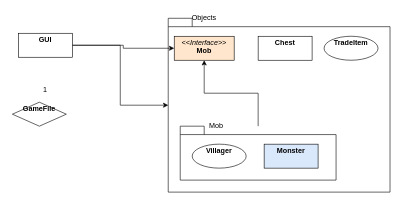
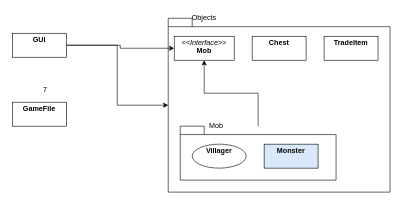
- <mxCell id="10" value="&lt;p style=&quot;margin: 4px 0px 0px&quot;&gt;&lt;b&gt;GUI&lt;/b&gt;&lt;/p&gt;" style="verticalAlign=top;align=center;overflow=fill;fontSize=12;fontFamily=Helvetica;html=1;rounded=0;shadow=0;comic=0;labelBackgroundColor=none;strokeColor=#000000;strokeWidth=1;fillColor=#ffffff;" vertex="1" parent="1"><mxGeometry x="30" y="55" width="90" height="40" as="geometry" /></mxCell>
+ <mxCell id="10" value="&lt;p style=&quot;margin: 4px 0px 0px&quot;&gt;&lt;b&gt;GUI&lt;/b&gt;&lt;/p&gt;" style="verticalAlign=top;align=center;overflow=fill;fontSize=12;fontFamily=Helvetica;html=1;rounded=0;shadow=0;comic=0;labelBackgroundColor=none;strokeColor=#000000;strokeWidth=1;fillColor=#ffffff;" vertex="1" parent="1"><mxGeometry x="20" y="55" width="90" height="40" as="geometry" /></mxCell>
- <mxCell id="4" value="&lt;p style=&quot;margin: 0px ; margin-top: 4px ; text-align: center&quot;&gt;&lt;i&gt;&amp;lt;&amp;lt;Interface&amp;gt;&amp;gt;&lt;/i&gt;&lt;br&gt;&lt;b&gt;Mob&lt;/b&gt;&lt;/p&gt;" style="verticalAlign=top;align=left;overflow=fill;fontSize=12;fontFamily=Helvetica;html=1;rounded=0;shadow=0;comic=0;labelBackgroundColor=none;strokeColor=#000000;strokeWidth=1;fillColor=#ffe6cc;" vertex="1" parent="1"><mxGeometry x="290" y="60" width="100" height="40" as="geometry" /></mxCell>
+ <mxCell id="4" value="&lt;p style=&quot;margin: 0px ; margin-top: 4px ; text-align: center&quot;&gt;&lt;i&gt;&amp;lt;&amp;lt;Interface&amp;gt;&amp;gt;&lt;/i&gt;&lt;br&gt;&lt;b&gt;Mob&lt;/b&gt;&lt;/p&gt;" style="verticalAlign=top;align=left;overflow=fill;fontSize=12;fontFamily=Helvetica;html=1;rounded=0;shadow=0;comic=0;labelBackgroundColor=none;strokeColor=#000000;strokeWidth=1;fillColor=#ffffff;" vertex="1" parent="1"><mxGeometry x="290" y="60" width="100" height="40" as="geometry" /></mxCell>
- <mxCell id="5" value="&lt;p style=&quot;margin: 4px 0px 0px&quot;&gt;&lt;b&gt;Chest&lt;/b&gt;&lt;/p&gt;" style="verticalAlign=top;align=center;overflow=fill;fontSize=12;fontFamily=Helvetica;html=1;rounded=0;shadow=0;comic=0;labelBackgroundColor=none;strokeColor=#000000;strokeWidth=1;fillColor=#ffffff;" vertex="1" parent="1"><mxGeometry x="430" y="60" width="90" height="40" as="geometry" /></mxCell>
+ <mxCell id="5" value="&lt;p style=&quot;margin: 4px 0px 0px&quot;&gt;&lt;b&gt;Chest&lt;/b&gt;&lt;/p&gt;" style="verticalAlign=top;align=center;overflow=fill;fontSize=12;fontFamily=Helvetica;html=1;rounded=0;shadow=0;comic=0;labelBackgroundColor=none;strokeColor=#000000;strokeWidth=1;fillColor=#ffffff;" vertex="1" parent="1"><mxGeometry x="420" y="60" width="90" height="40" as="geometry" /></mxCell>
- <mxCell id="6" value="&lt;p style=&quot;margin: 4px 0px 0px&quot;&gt;&lt;b&gt;TradeItem&lt;/b&gt;&lt;/p&gt;" style="ellipse;verticalAlign=top;align=center;overflow=fill;fontSize=12;fontFamily=Helvetica;html=1;shadow=0;comic=0;labelBackgroundColor=none;strokeColor=#000000;strokeWidth=1;fillColor=#ffffff;" vertex="1" parent="1"><mxGeometry x="540" y="60" width="90" height="40" as="geometry" /></mxCell>
+ <mxCell id="6" value="&lt;p style=&quot;margin: 4px 0px 0px&quot;&gt;&lt;b&gt;TradeItem&lt;/b&gt;&lt;/p&gt;" style="verticalAlign=top;align=center;overflow=fill;fontSize=12;fontFamily=Helvetica;html=1;rounded=0;shadow=0;comic=0;labelBackgroundColor=none;strokeColor=#000000;strokeWidth=1;fillColor=#ffffff;" vertex="1" parent="1"><mxGeometry x="540" y="60" width="90" height="40" as="geometry" /></mxCell>
- <mxCell id="12" value="1" style="text;html=1;strokeColor=none;fillColor=none;align=center;verticalAlign=middle;whiteSpace=wrap;rounded=0;" vertex="1" parent="1"><mxGeometry x="70" y="140" width="10" height="20" as="geometry" /></mxCell>
+ <mxCell id="12" value="7" style="text;html=1;strokeColor=none;fillColor=none;align=center;verticalAlign=middle;whiteSpace=wrap;rounded=0;" vertex="1" parent="1"><mxGeometry x="70" y="140" width="10" height="20" as="geometry" /></mxCell>
- <mxCell id="11" value="&lt;p style=&quot;margin: 4px 0px 0px&quot;&gt;&lt;b&gt;GameFile&lt;/b&gt;&lt;/p&gt;" style="rhombus;verticalAlign=top;align=center;overflow=fill;fontSize=12;fontFamily=Helvetica;html=1;shadow=0;comic=0;labelBackgroundColor=none;strokeColor=#000000;strokeWidth=1;fillColor=#ffffff;" vertex="1" parent="1"><mxGeometry x="20" y="170" width="90" height="40" as="geometry" /></mxCell>
+ <mxCell id="11" value="&lt;p style=&quot;margin: 4px 0px 0px&quot;&gt;&lt;b&gt;GameFile&lt;/b&gt;&lt;/p&gt;" style="verticalAlign=top;align=center;overflow=fill;fontSize=12;fontFamily=Helvetica;html=1;rounded=0;shadow=0;comic=0;labelBackgroundColor=none;strokeColor=#000000;strokeWidth=1;fillColor=#ffffff;" vertex="1" parent="1"><mxGeometry x="20" y="170" width="90" height="40" as="geometry" /></mxCell>
